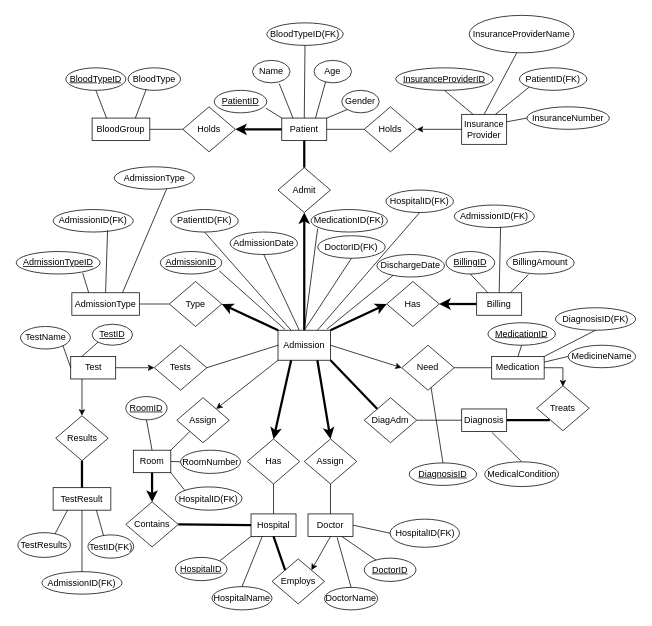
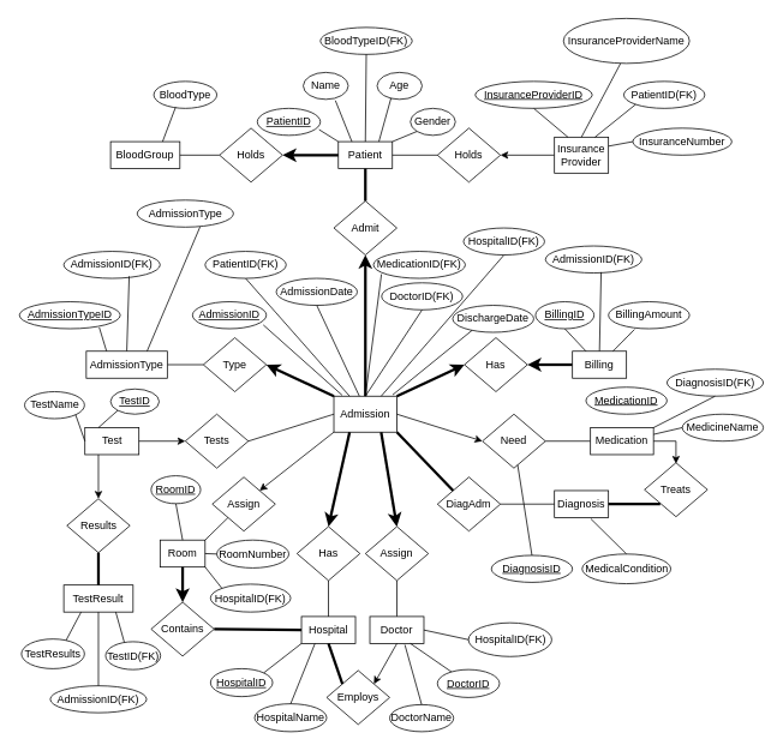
- <mxCell id="68" value="&lt;u&gt;BloodTypeID&lt;/u&gt;" style="ellipse;whiteSpace=wrap;html=1;shadow=0;" parent="1" vertex="1"><mxGeometry x="87" y="90" width="80" height="30" as="geometry" /></mxCell>
- <mxCell id="70" value="" style="endArrow=none;html=1;rounded=0;exitX=0.25;exitY=0;exitDx=0;exitDy=0;entryX=0.5;entryY=1;entryDx=0;entryDy=0;shadow=0;" parent="1" source="54" target="68" edge="1"><mxGeometry width="50" height="50" relative="1" as="geometry"><mxPoint x="400" y="167" as="sourcePoint" /><mxPoint x="382" y="121" as="targetPoint" /></mxGeometry></mxCell>
- <mxCell id="134" value="" style="endArrow=none;html=1;rounded=0;entryX=0.5;entryY=1;entryDx=0;entryDy=0;exitX=0.5;exitY=0;exitDx=0;exitDy=0;shadow=0;" parent="1" source="20" target="127" edge="1"><mxGeometry width="50" height="50" relative="1" as="geometry"><mxPoint x="562" y="482" as="sourcePoint" /><mxPoint x="612" y="432" as="targetPoint" /></mxGeometry></mxCell>
